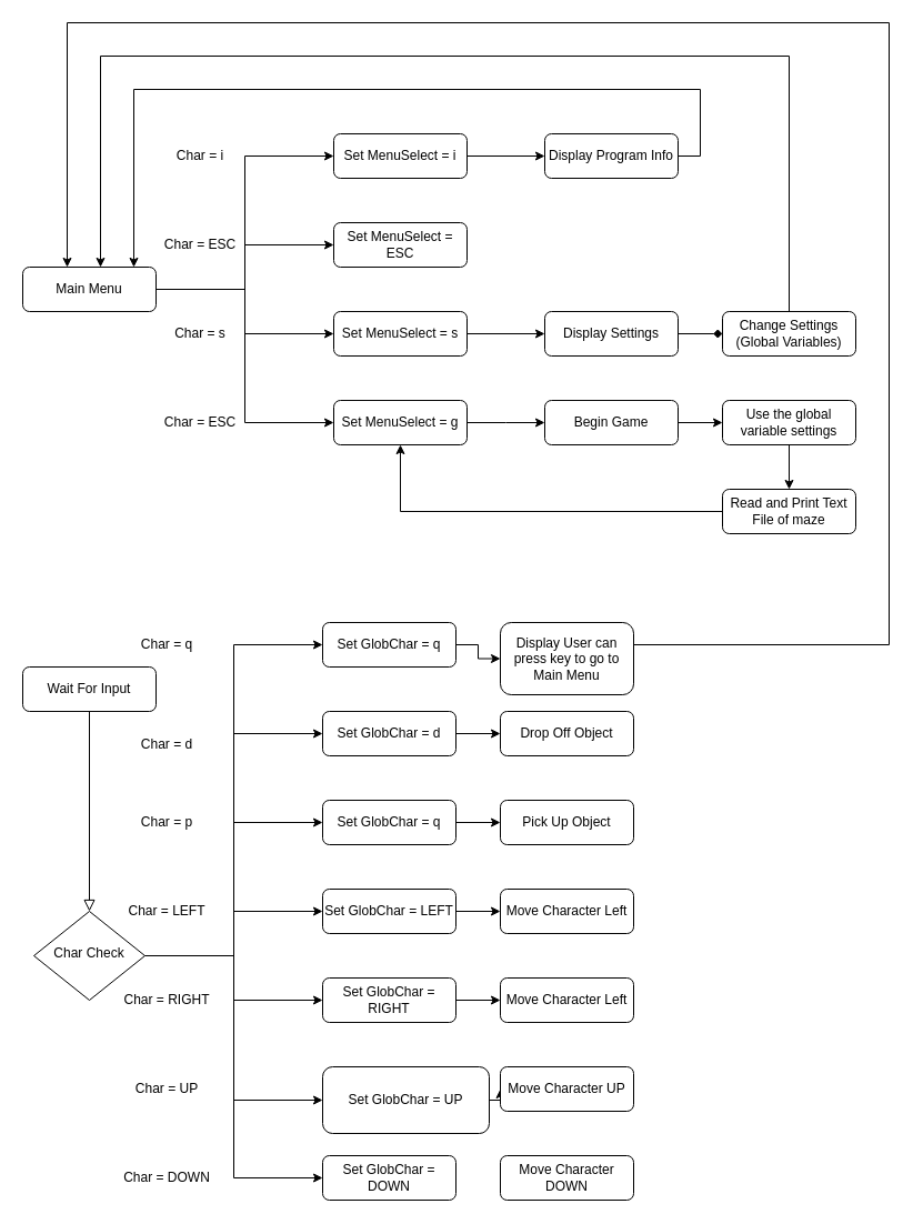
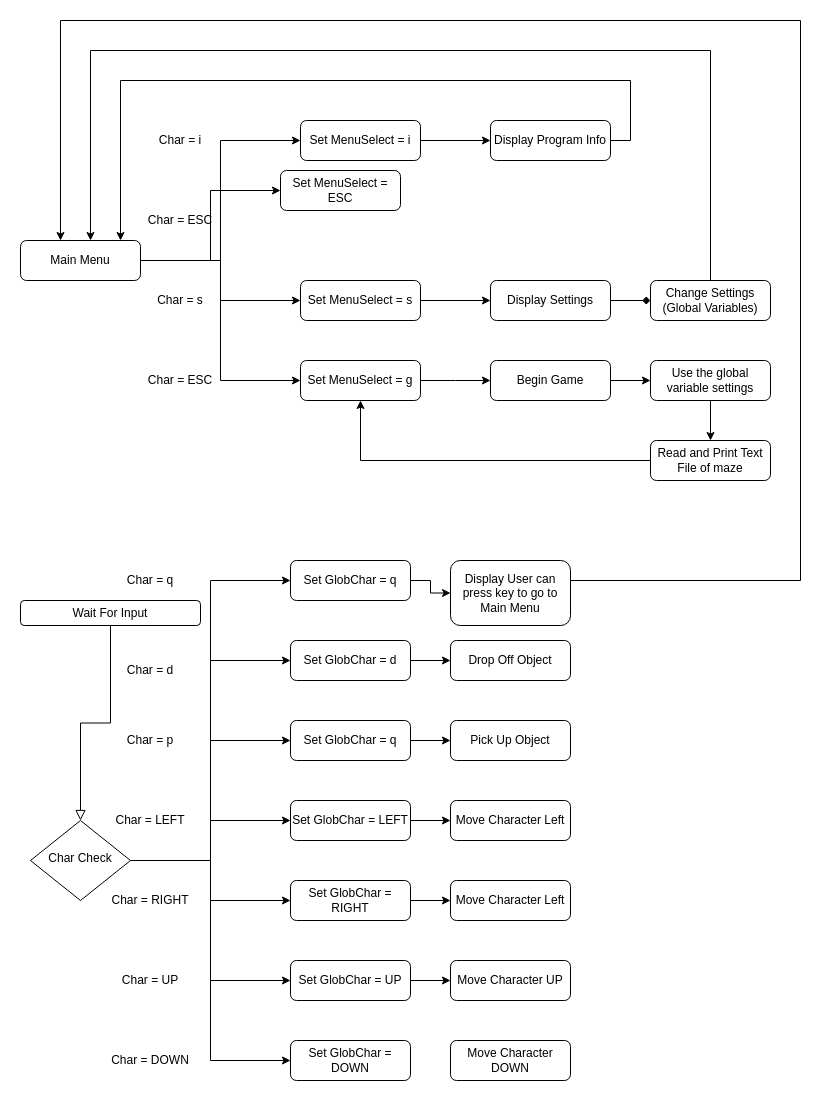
- <mxCell id="40" value="Set MenuSelect = ESC" style="rounded=1;whiteSpace=wrap;html=1;fontSize=12;glass=0;strokeWidth=1;shadow=0;" vertex="1" parent="1"><mxGeometry x="300" y="200" width="120" height="40" as="geometry" /></mxCell>
+ <mxCell id="40" value="Set MenuSelect = ESC" style="rounded=1;whiteSpace=wrap;html=1;fontSize=12;glass=0;strokeWidth=1;shadow=0;" vertex="1" parent="1"><mxGeometry x="280" y="170" width="120" height="40" as="geometry" /></mxCell>
- <mxCell id="3" value="Wait For Input" style="rounded=1;whiteSpace=wrap;html=1;fontSize=12;glass=0;strokeWidth=1;shadow=0;" parent="1" vertex="1"><mxGeometry x="20" y="600" width="120" height="40" as="geometry" /></mxCell>
+ <mxCell id="3" value="Wait For Input" style="rounded=1;whiteSpace=wrap;html=1;fontSize=12;glass=0;strokeWidth=1;shadow=0;" parent="1" vertex="1"><mxGeometry x="20" y="600" width="180" height="25" as="geometry" /></mxCell>
- <mxCell id="21" value="Set GlobChar = UP" style="rounded=1;whiteSpace=wrap;html=1;fontSize=12;glass=0;strokeWidth=1;shadow=0;" vertex="1" parent="1"><mxGeometry x="290" y="960" width="150" height="60" as="geometry" /></mxCell>
+ <mxCell id="21" value="Set GlobChar = UP" style="rounded=1;whiteSpace=wrap;html=1;fontSize=12;glass=0;strokeWidth=1;shadow=0;" vertex="1" parent="1"><mxGeometry x="290" y="960" width="120" height="40" as="geometry" /></mxCell>
